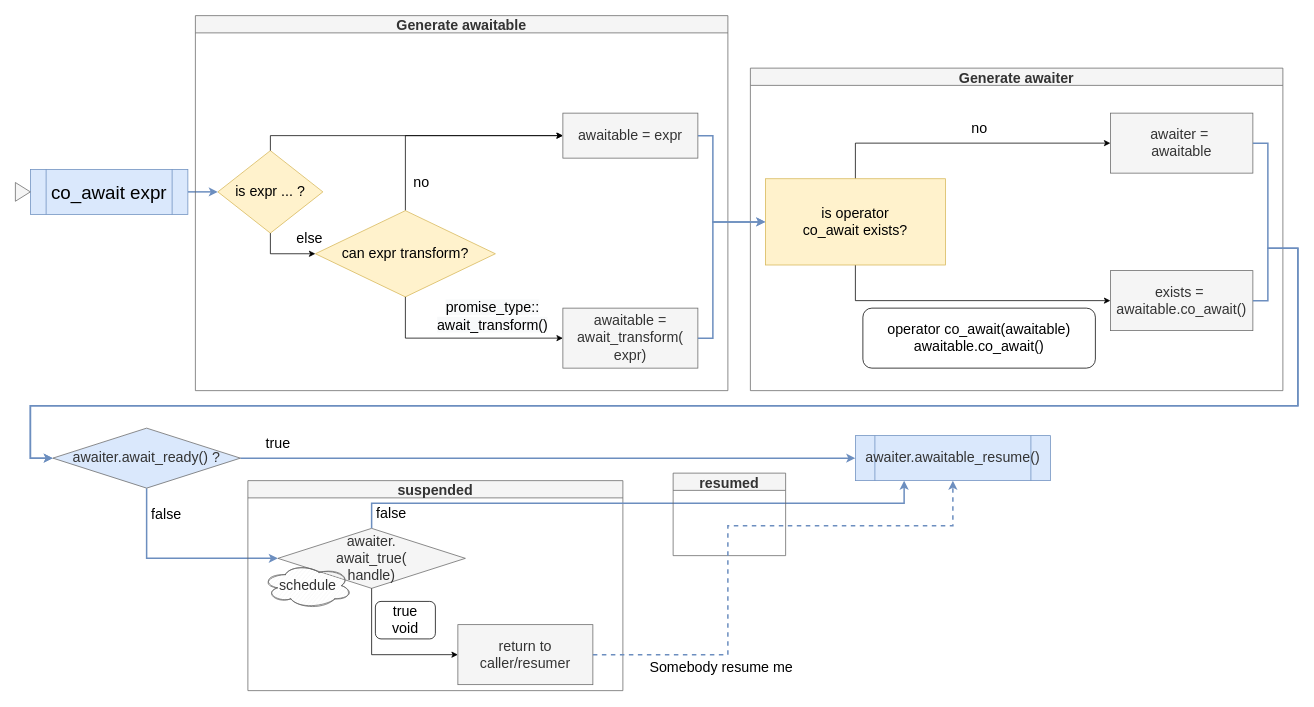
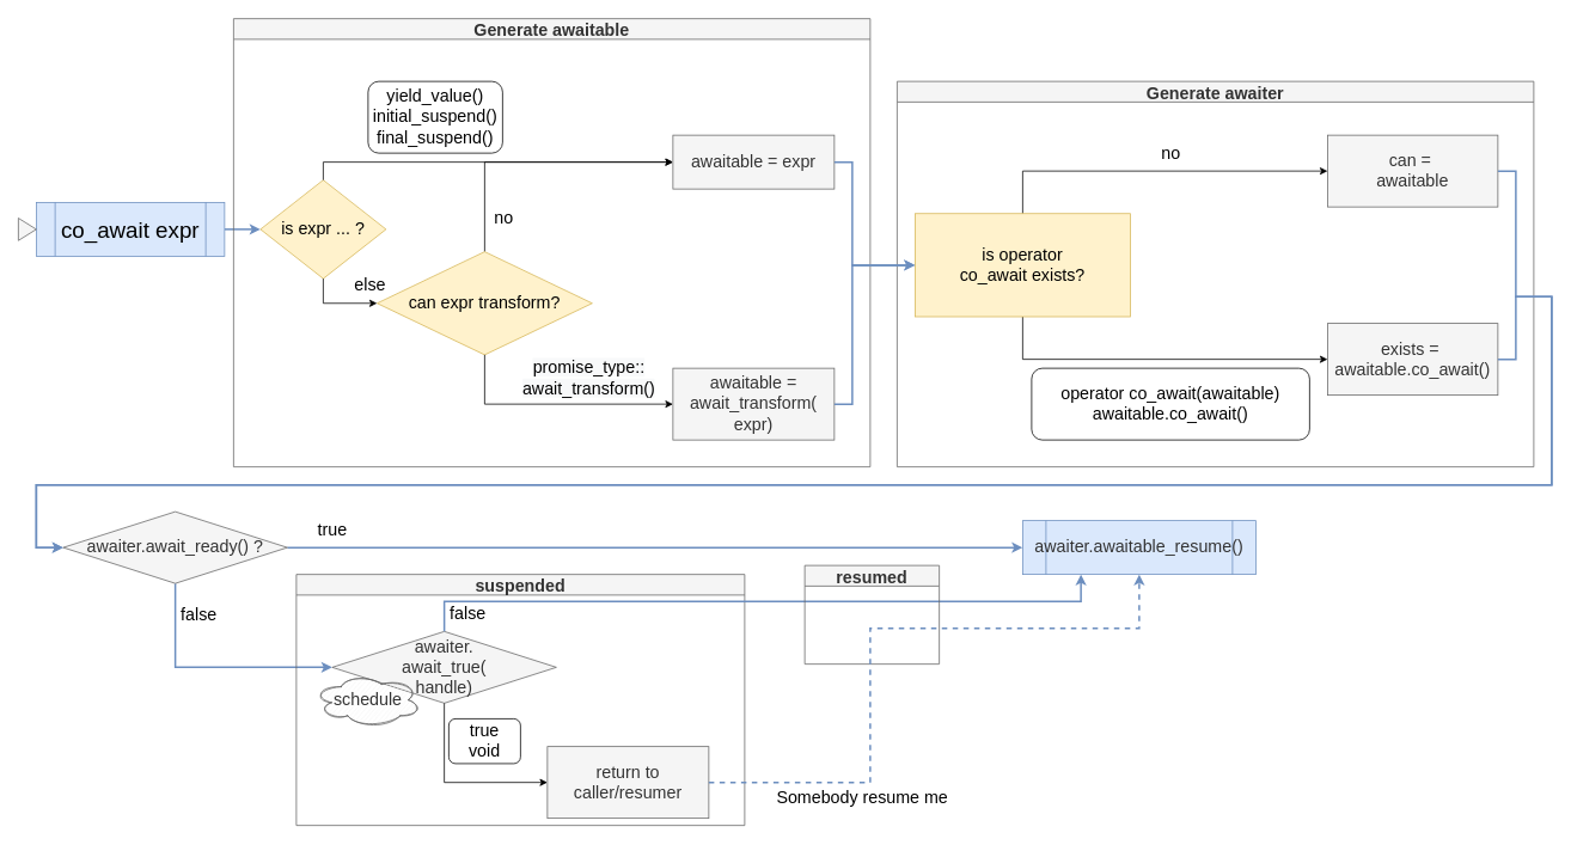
+ <mxCell id="7" value="&lt;span&gt;yield_value()&lt;/span&gt;&lt;br&gt;&lt;span&gt;initial_suspend()&lt;/span&gt;&lt;br&gt;&lt;span&gt;final_suspend()&lt;/span&gt;" style="rounded=1;whiteSpace=wrap;html=1;fontSize=19;gradientColor=none;gradientDirection=south;fillColor=none;" parent="5" vertex="1"><mxGeometry x="150" y="70" width="150" height="80" as="geometry" /></mxCell>
- <mxCell id="25" value="awaiter =&amp;nbsp;&lt;br&gt;awaitable" style="rounded=0;whiteSpace=wrap;html=1;fontSize=19;fillColor=#f5f5f5;fontColor=#333333;strokeColor=#666666;" parent="18" vertex="1"><mxGeometry x="480" y="60" width="190" height="80" as="geometry" /></mxCell>
+ <mxCell id="25" value="can =&amp;nbsp;&lt;br&gt;awaitable" style="rounded=0;whiteSpace=wrap;html=1;fontSize=19;fillColor=#f5f5f5;fontColor=#333333;strokeColor=#666666;" parent="18" vertex="1"><mxGeometry x="480" y="60" width="190" height="80" as="geometry" /></mxCell>
- <mxCell id="32" value="&lt;span style=&quot;color: rgb(51 , 51 , 51)&quot;&gt;awaiter.await_ready() ?&lt;/span&gt;" style="rhombus;whiteSpace=wrap;html=1;fontSize=19;fillColor=#dae8fc;gradientDirection=south;fontColor=#333333;strokeColor=#666666;" parent="1" vertex="1"><mxGeometry x="70" y="570" width="250" height="80" as="geometry" /></mxCell>
+ <mxCell id="32" value="&lt;span style=&quot;color: rgb(51 , 51 , 51)&quot;&gt;awaiter.await_ready() ?&lt;/span&gt;" style="rhombus;whiteSpace=wrap;html=1;fontSize=19;fillColor=#f5f5f5;gradientDirection=south;fontColor=#333333;strokeColor=#666666;" parent="1" vertex="1"><mxGeometry x="70" y="570" width="250" height="80" as="geometry" /></mxCell>
